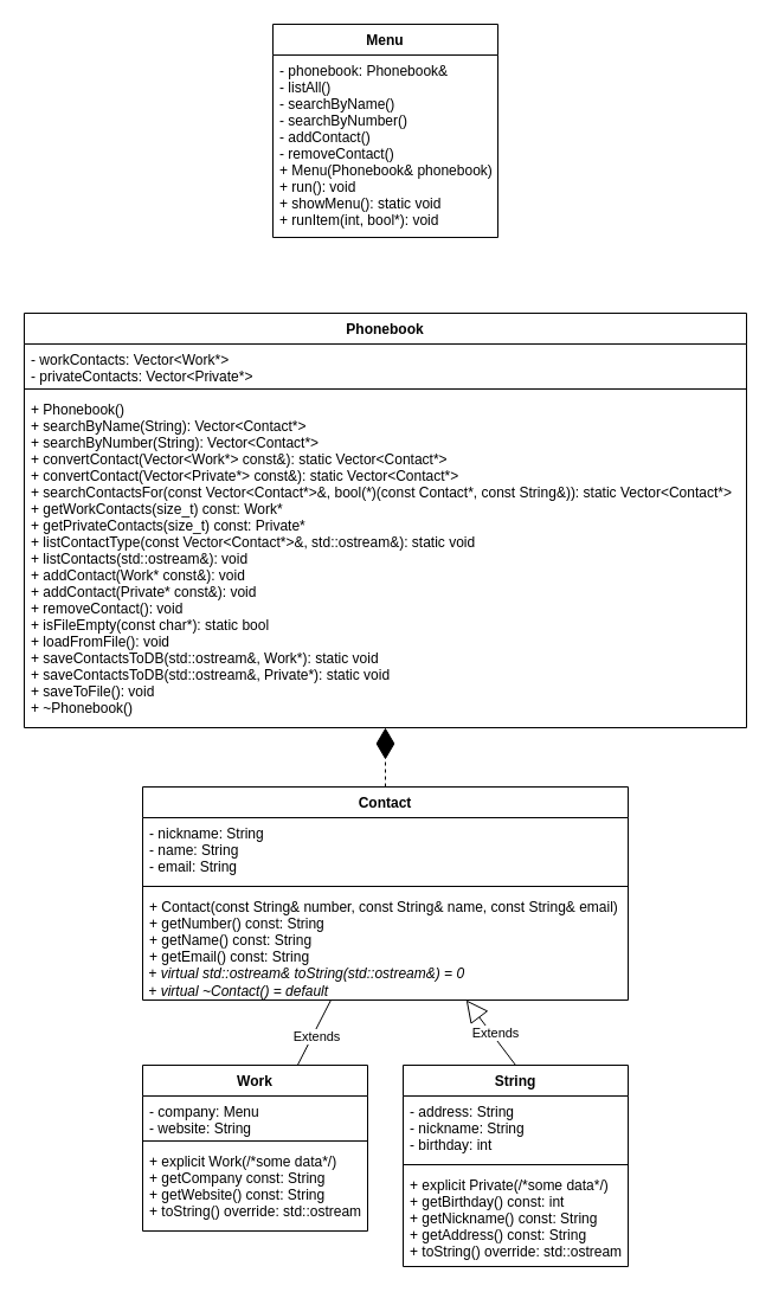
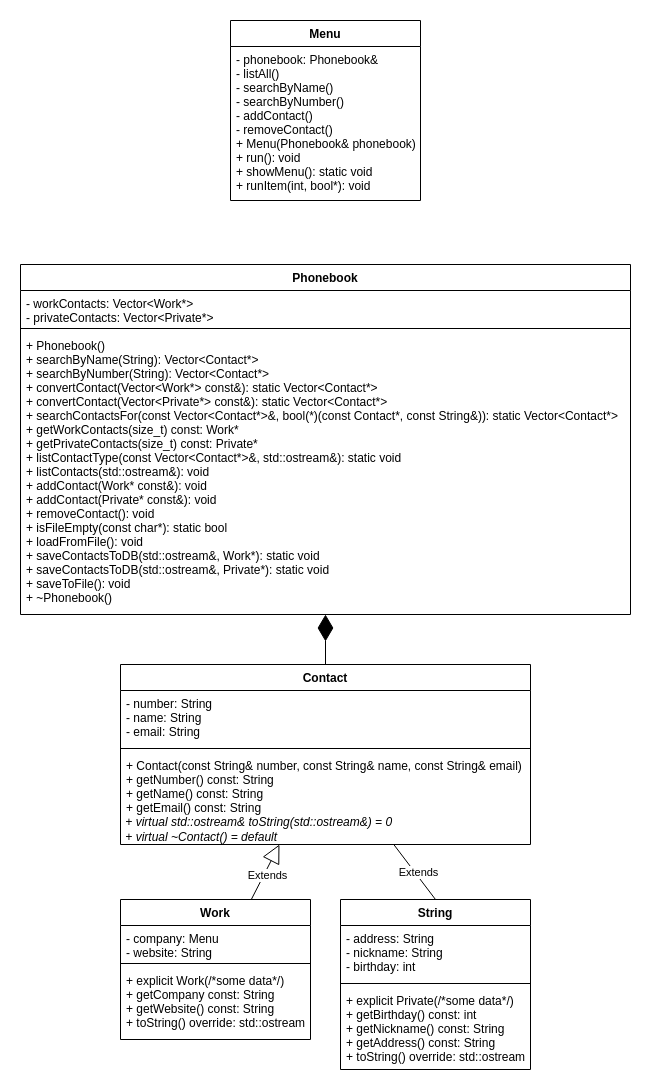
- <mxCell id="2" value="" style="endArrow=diamondThin;endFill=1;endSize=24;html=1;exitX=0.5;exitY=0;exitDx=0;exitDy=0;dashed=1;" parent="1" source="9" target="5" edge="1"><mxGeometry width="160" relative="1" as="geometry"><mxPoint x="230" y="644" as="sourcePoint" /><mxPoint x="250" y="394" as="targetPoint" /></mxGeometry></mxCell>
+ <mxCell id="2" value="" style="endArrow=diamondThin;endFill=1;endSize=24;html=1;exitX=0.5;exitY=0;exitDx=0;exitDy=0;" parent="1" source="9" target="5" edge="1"><mxGeometry width="160" relative="1" as="geometry"><mxPoint x="230" y="644" as="sourcePoint" /><mxPoint x="250" y="394" as="targetPoint" /></mxGeometry></mxCell>
- <mxCell id="10" value="- nickname: String&#10;- name: String&#10;- email: String" style="text;strokeColor=none;fillColor=none;align=left;verticalAlign=top;spacingLeft=4;spacingRight=4;overflow=hidden;rotatable=0;points=[[0,0.5],[1,0.5]];portConstraint=eastwest;" parent="9" vertex="1"><mxGeometry y="26" width="410" height="54" as="geometry" /></mxCell>
+ <mxCell id="10" value="- number: String&#10;- name: String&#10;- email: String" style="text;strokeColor=none;fillColor=none;align=left;verticalAlign=top;spacingLeft=4;spacingRight=4;overflow=hidden;rotatable=0;points=[[0,0.5],[1,0.5]];portConstraint=eastwest;" parent="9" vertex="1"><mxGeometry y="26" width="410" height="54" as="geometry" /></mxCell>
- <mxCell id="3" value="Extends" style="endArrow=none;endSize=16;endFill=0;html=1;" parent="1" source="18" target="9" edge="1"><mxGeometry x="-0.062" y="-3" width="160" relative="1" as="geometry"><mxPoint x="160" y="974" as="sourcePoint" /><mxPoint x="227.2" y="894" as="targetPoint" /><mxPoint as="offset" /></mxGeometry></mxCell>
+ <mxCell id="3" value="Extends" style="endArrow=block;endSize=16;endFill=0;html=1;" parent="1" source="18" target="9" edge="1"><mxGeometry x="-0.062" y="-3" width="160" relative="1" as="geometry"><mxPoint x="160" y="974" as="sourcePoint" /><mxPoint x="227.2" y="894" as="targetPoint" /><mxPoint as="offset" /></mxGeometry></mxCell>
- <mxCell id="4" value="Extends" style="endArrow=block;endSize=16;endFill=0;html=1;exitX=0.5;exitY=0;exitDx=0;exitDy=0;" parent="1" source="14" target="9" edge="1"><mxGeometry x="-0.062" y="-3" width="160" relative="1" as="geometry"><mxPoint x="267.714" y="904" as="sourcePoint" /><mxPoint x="300.001" y="824" as="targetPoint" /><mxPoint as="offset" /></mxGeometry></mxCell>
+ <mxCell id="4" value="Extends" style="endArrow=none;endSize=16;endFill=0;html=1;exitX=0.5;exitY=0;exitDx=0;exitDy=0;" parent="1" source="14" target="9" edge="1"><mxGeometry x="-0.062" y="-3" width="160" relative="1" as="geometry"><mxPoint x="267.714" y="904" as="sourcePoint" /><mxPoint x="300.001" y="824" as="targetPoint" /><mxPoint as="offset" /></mxGeometry></mxCell>
